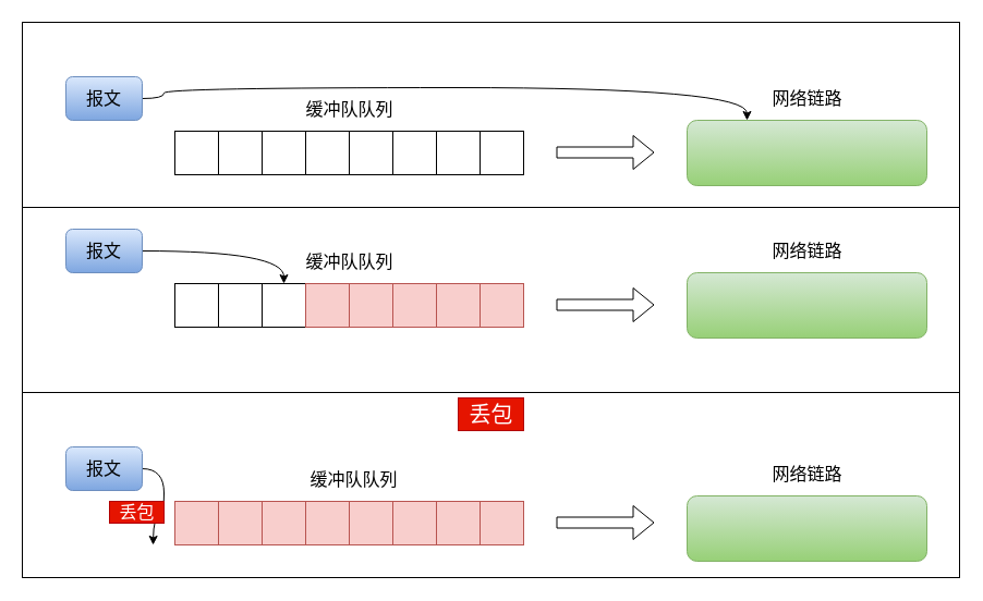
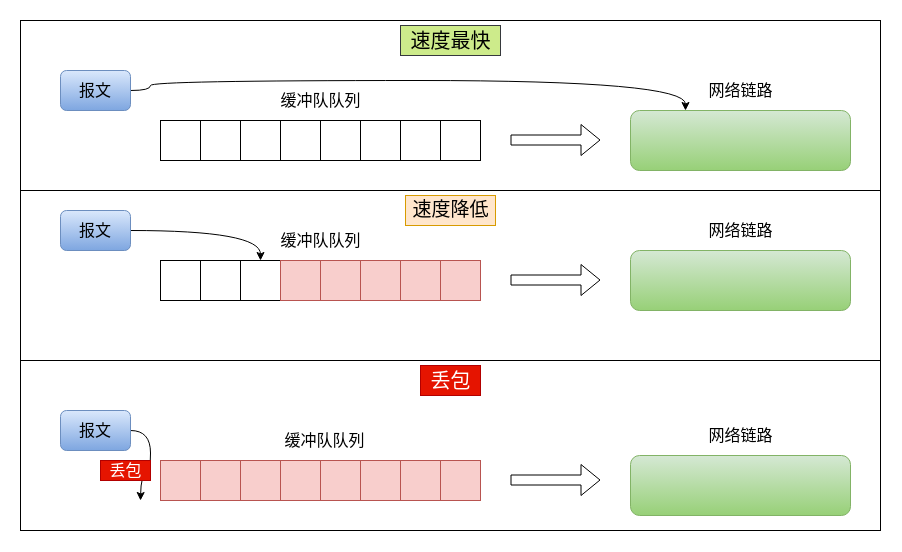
+ <mxCell id="48" value="速度最快" style="text;html=1;align=center;verticalAlign=middle;resizable=0;points=[];autosize=1;strokeColor=#36393d;fontSize=20;fillColor=#cdeb8b;" vertex="1" parent="1"><mxGeometry x="400" y="25" width="100" height="30" as="geometry" /></mxCell>
+ <mxCell id="49" value="速度降低" style="text;html=1;align=center;verticalAlign=middle;resizable=0;points=[];autosize=1;strokeColor=#d79b00;fontSize=19;fillColor=#ffe6cc;" vertex="1" parent="1"><mxGeometry x="405" y="195" width="90" height="30" as="geometry" /></mxCell>
